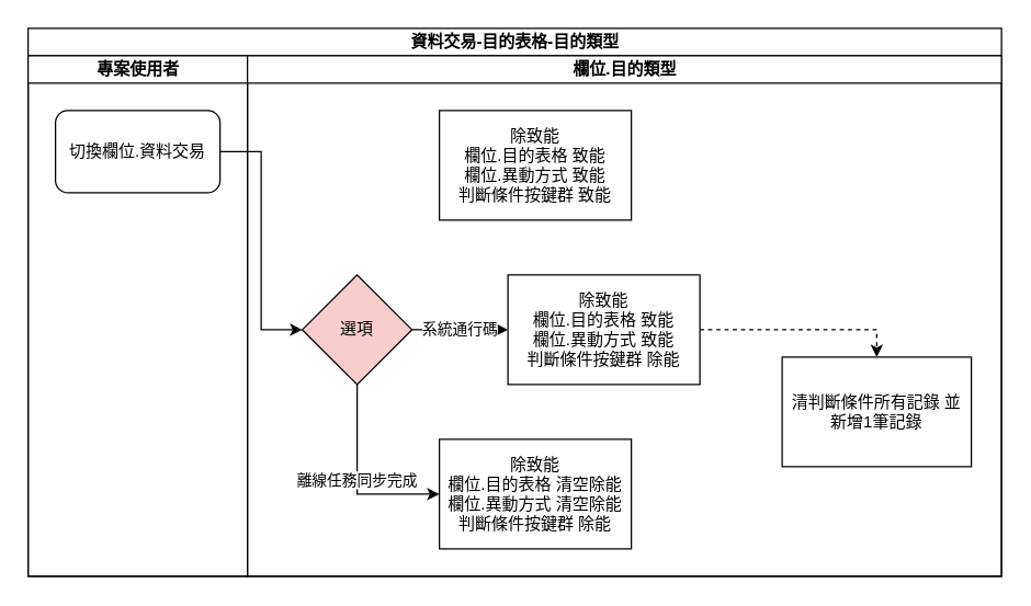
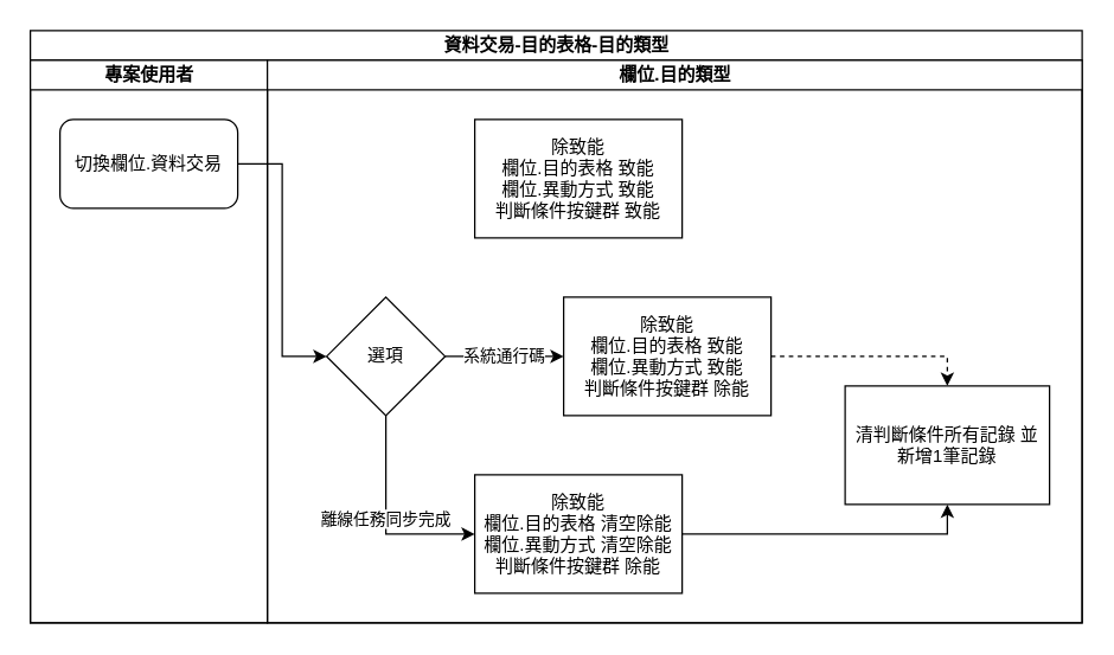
- <mxCell id="8" value="選項" style="rhombus;whiteSpace=wrap;html=1;fillColor=#f8cecc;" vertex="1" parent="5"><mxGeometry x="40" y="160" width="80" height="80" as="geometry" /></mxCell>
+ <mxCell id="8" value="選項" style="rhombus;whiteSpace=wrap;html=1;" vertex="1" parent="5"><mxGeometry x="40" y="160" width="80" height="80" as="geometry" /></mxCell>
- <mxCell id="13" value="除致能&lt;br&gt;欄位.目的表格 致能&lt;br&gt;欄位.異動方式 致能&lt;br&gt;判斷條件按鍵群 除能" style="rounded=0;whiteSpace=wrap;html=1;" vertex="1" parent="5"><mxGeometry x="190" y="160" width="140" height="80" as="geometry" /></mxCell>
+ <mxCell id="13" value="除致能&lt;br&gt;欄位.目的表格 致能&lt;br&gt;欄位.異動方式 致能&lt;br&gt;判斷條件按鍵群 除能" style="rounded=0;whiteSpace=wrap;html=1;" vertex="1" parent="5"><mxGeometry x="200" y="160" width="140" height="80" as="geometry" /></mxCell>
+ <mxCell id="9" style="edgeStyle=orthogonalEdgeStyle;rounded=0;orthogonalLoop=1;jettySize=auto;html=1;exitX=1;exitY=0.5;exitDx=0;exitDy=0;entryX=0.5;entryY=1;entryDx=0;entryDy=0;" edge="1" parent="5" source="10" target="14"><mxGeometry relative="1" as="geometry" /></mxCell>
